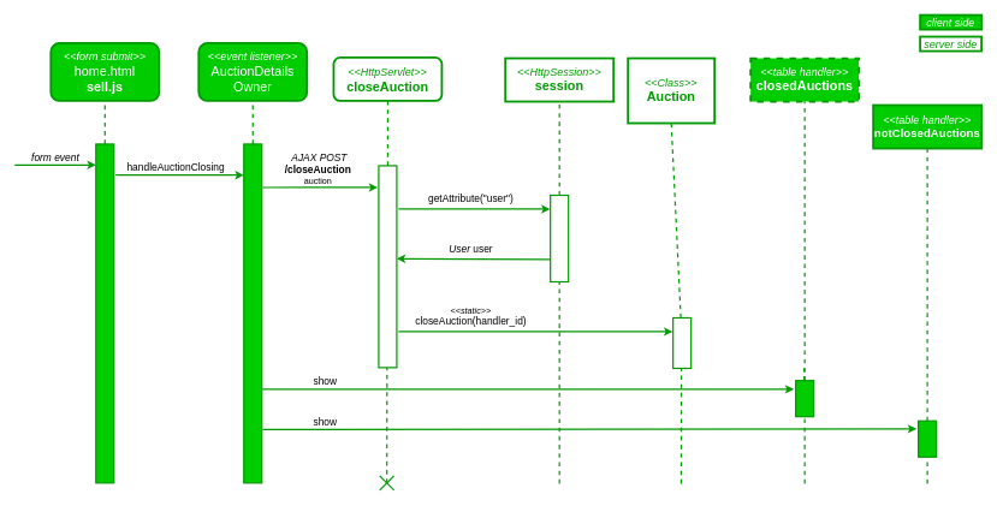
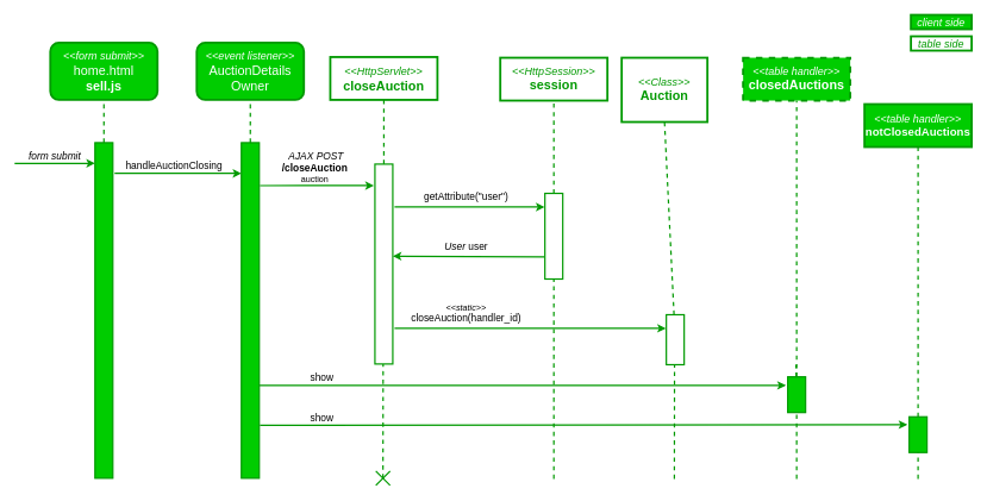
- <mxCell id="48" value="&lt;font color=&quot;#009900&quot; style=&quot;&quot;&gt;&lt;span style=&quot;font-size: 15px;&quot;&gt;&lt;i&gt;server side&lt;/i&gt;&lt;/span&gt;&lt;br&gt;&lt;/font&gt;" style="rounded=0;whiteSpace=wrap;html=1;strokeWidth=3;fillColor=default;strokeColor=#009900;" vertex="1" parent="1"><mxGeometry x="1275" y="50" width="85" height="20" as="geometry" /></mxCell>
+ <mxCell id="48" value="&lt;font color=&quot;#009900&quot; style=&quot;&quot;&gt;&lt;span style=&quot;font-size: 15px;&quot;&gt;&lt;i&gt;table side&lt;/i&gt;&lt;/span&gt;&lt;br&gt;&lt;/font&gt;" style="rounded=0;whiteSpace=wrap;html=1;strokeWidth=3;fillColor=default;strokeColor=#009900;" vertex="1" parent="1"><mxGeometry x="1275" y="50" width="85" height="20" as="geometry" /></mxCell>
- <mxCell id="2" value="&lt;i style=&quot;border-color: var(--border-color); color: rgb(0, 153, 0);&quot;&gt;&lt;font style=&quot;border-color: var(--border-color); font-size: 15px;&quot;&gt;&amp;lt;&amp;lt;HttpServlet&amp;gt;&amp;gt;&lt;/font&gt;&lt;/i&gt;&lt;font color=&quot;#009900&quot; style=&quot;&quot;&gt;&lt;b style=&quot;font-size: 18px;&quot;&gt;&lt;br&gt;closeAuction&lt;br&gt;&lt;/b&gt;&lt;/font&gt;" style="whiteSpace=wrap;html=1;strokeWidth=3;fillColor=default;strokeColor=#009900;rounded=1;" parent="1" vertex="1"><mxGeometry x="462" y="79" width="150" height="60" as="geometry" /></mxCell>
+ <mxCell id="2" value="&lt;i style=&quot;border-color: var(--border-color); color: rgb(0, 153, 0);&quot;&gt;&lt;font style=&quot;border-color: var(--border-color); font-size: 15px;&quot;&gt;&amp;lt;&amp;lt;HttpServlet&amp;gt;&amp;gt;&lt;/font&gt;&lt;/i&gt;&lt;font color=&quot;#009900&quot; style=&quot;&quot;&gt;&lt;b style=&quot;font-size: 18px;&quot;&gt;&lt;br&gt;closeAuction&lt;br&gt;&lt;/b&gt;&lt;/font&gt;" style="rounded=0;whiteSpace=wrap;html=1;strokeWidth=3;fillColor=default;strokeColor=#009900;" parent="1" vertex="1"><mxGeometry x="462" y="79" width="150" height="60" as="geometry" /></mxCell>
- <mxCell id="13" value="&lt;font style=&quot;font-size: 14px;&quot;&gt;&lt;i&gt;form event&lt;/i&gt;&lt;/font&gt;" style="text;html=1;align=center;verticalAlign=middle;resizable=0;points=[];autosize=1;strokeColor=none;fillColor=none;" parent="1" vertex="1"><mxGeometry x="26" y="203" width="100" height="30" as="geometry" /></mxCell>
+ <mxCell id="13" value="&lt;font style=&quot;font-size: 14px;&quot;&gt;&lt;i&gt;form submit&lt;/i&gt;&lt;/font&gt;" style="text;html=1;align=center;verticalAlign=middle;resizable=0;points=[];autosize=1;strokeColor=none;fillColor=none;" parent="1" vertex="1"><mxGeometry x="26" y="203" width="100" height="30" as="geometry" /></mxCell>
